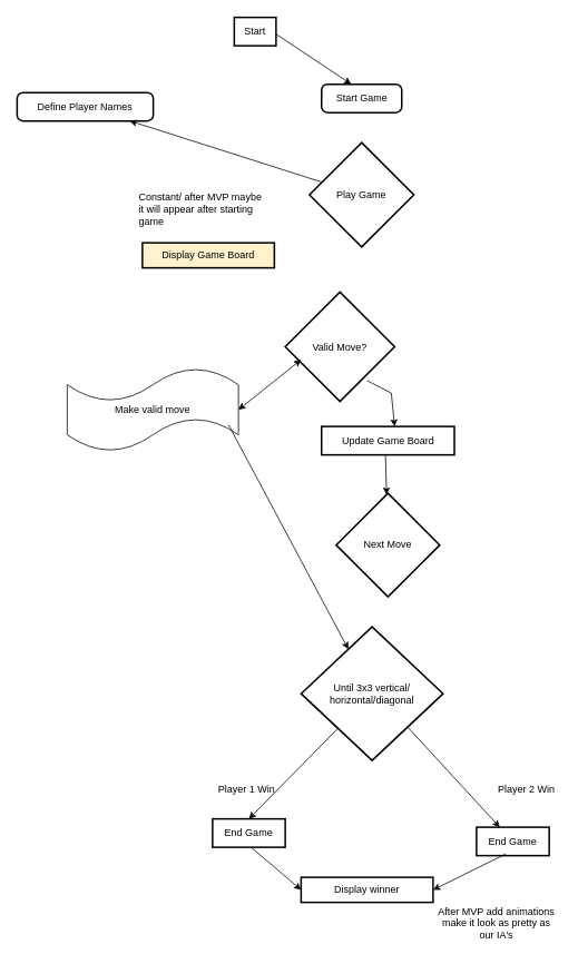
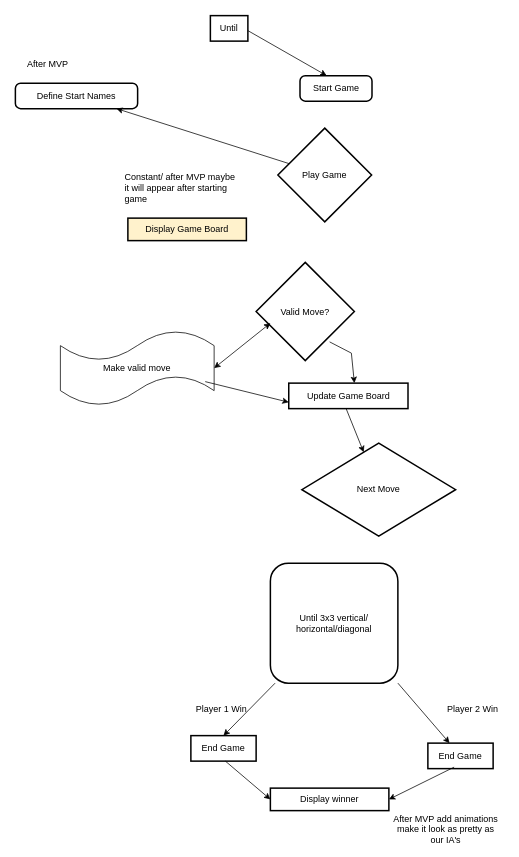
- <mxCell id="2" value="Start" style="whiteSpace=wrap;strokeWidth=2;" parent="1" vertex="1"><mxGeometry x="280" y="20" width="50" height="34" as="geometry" /></mxCell>
+ <mxCell id="2" value="Until" style="whiteSpace=wrap;strokeWidth=2;" parent="1" vertex="1"><mxGeometry x="280" y="20" width="50" height="34" as="geometry" /></mxCell>
+ <mxCell id="21" value="After MVP" style="text;strokeColor=none;fillColor=none;align=left;verticalAlign=middle;spacingLeft=4;spacingRight=4;overflow=hidden;points=[[0,0.5],[1,0.5]];portConstraint=eastwest;rotatable=0;whiteSpace=wrap;html=1;" vertex="1" parent="1"><mxGeometry x="30" y="70" width="80" height="30" as="geometry" /></mxCell>
- <mxCell id="4" value="Start Game" style="rounded=1;absoluteArcSize=1;arcSize=14;whiteSpace=wrap;strokeWidth=2;" parent="1" vertex="1"><mxGeometry x="384.5" y="100" width="96" height="34" as="geometry" /></mxCell>
+ <mxCell id="4" value="Start Game" style="rounded=1;absoluteArcSize=1;arcSize=14;whiteSpace=wrap;strokeWidth=2;" parent="1" vertex="1"><mxGeometry x="399.5" y="100" width="96" height="34" as="geometry" /></mxCell>
- <mxCell id="3" value="Define Player Names" style="rounded=1;absoluteArcSize=1;arcSize=14;whiteSpace=wrap;strokeWidth=2;" parent="1" vertex="1"><mxGeometry x="20" y="110" width="163" height="34" as="geometry" /></mxCell>
+ <mxCell id="3" value="Define Start Names" style="rounded=1;absoluteArcSize=1;arcSize=14;whiteSpace=wrap;strokeWidth=2;" parent="1" vertex="1"><mxGeometry x="20" y="110" width="163" height="34" as="geometry" /></mxCell>
- <mxCell id="29" value="" style="endArrow=classic;html=1;rounded=0;exitX=0.942;exitY=0.68;exitDx=0;exitDy=0;exitPerimeter=0;" edge="1" parent="1" source="22" target="12"><mxGeometry width="50" height="50" relative="1" as="geometry"><mxPoint x="380" y="580" as="sourcePoint" /><mxPoint x="430" y="530" as="targetPoint" /></mxGeometry></mxCell>
+ <mxCell id="29" value="" style="endArrow=classic;html=1;rounded=0;exitX=0.942;exitY=0.68;exitDx=0;exitDy=0;exitPerimeter=0;entryX=0;entryY=0.75;entryDx=0;entryDy=0;" edge="1" parent="1" source="22" target="11"><mxGeometry width="50" height="50" relative="1" as="geometry"><mxPoint x="380" y="580" as="sourcePoint" /><mxPoint x="430" y="530" as="targetPoint" /></mxGeometry></mxCell>
- <mxCell id="8" value="Next Move" style="rhombus;strokeWidth=2;whiteSpace=wrap;" parent="1" vertex="1"><mxGeometry x="402" y="590" width="124" height="124" as="geometry" /></mxCell>
+ <mxCell id="8" value="Next Move" style="rhombus;strokeWidth=2;whiteSpace=wrap;" parent="1" vertex="1"><mxGeometry x="402" y="590" width="205" height="124" as="geometry" /></mxCell>
- <mxCell id="12" value="Until 3x3 vertical/ horizontal/diagonal" style="rhombus;strokeWidth=2;whiteSpace=wrap;" vertex="1" parent="1"><mxGeometry x="360" y="750" width="170" height="160" as="geometry" /></mxCell>
+ <mxCell id="12" value="Until 3x3 vertical/ horizontal/diagonal" style="strokeWidth=2;whiteSpace=wrap;rounded=1;" vertex="1" parent="1"><mxGeometry x="360" y="750" width="170" height="160" as="geometry" /></mxCell>
